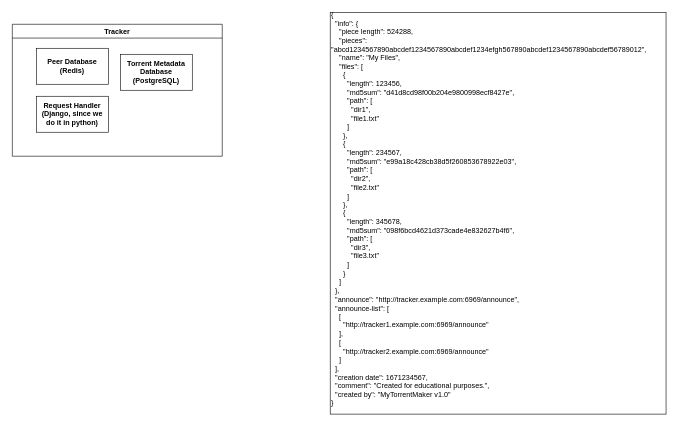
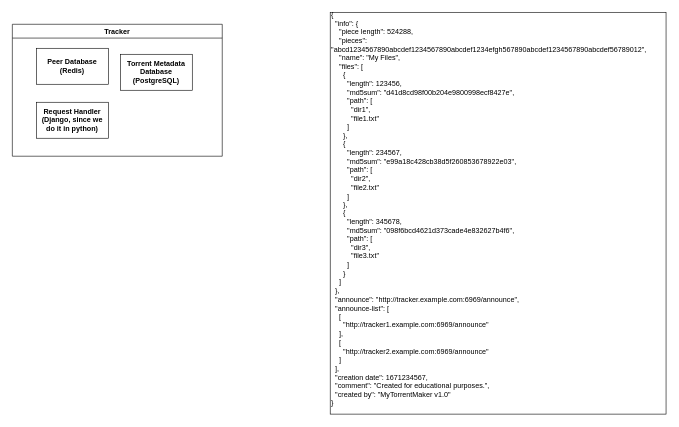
- <mxCell id="5" value="&lt;b&gt;Request Handler&lt;br&gt;(Django, since we do it in python)&lt;/b&gt;" style="rounded=0;whiteSpace=wrap;html=1;" vertex="1" parent="2"><mxGeometry x="40" y="120" width="120" height="60" as="geometry" /></mxCell>
+ <mxCell id="5" value="&lt;b&gt;Request Handler&lt;br&gt;(Django, since we do it in python)&lt;/b&gt;" style="rounded=0;whiteSpace=wrap;html=1;" vertex="1" parent="2"><mxGeometry x="40" y="130" width="120" height="60" as="geometry" /></mxCell>
